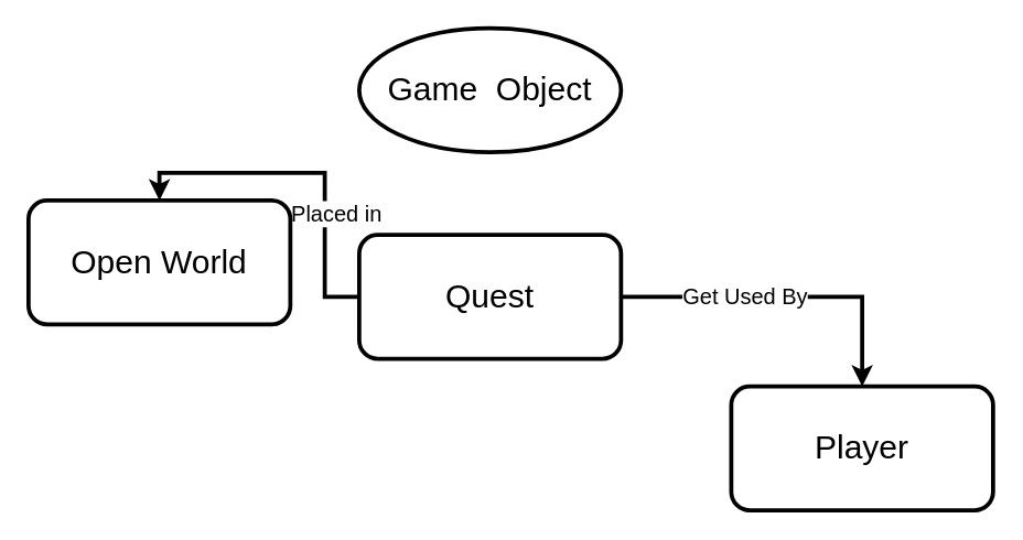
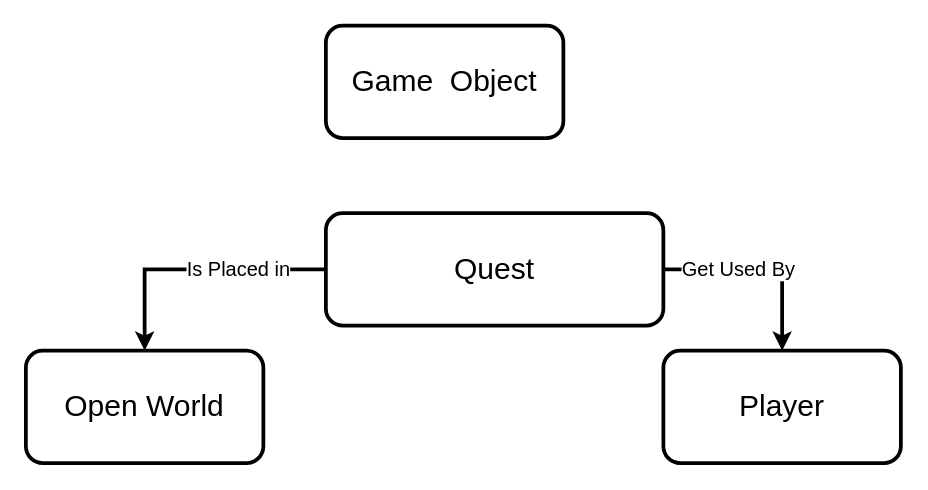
- <mxCell id="7" value="&lt;font style=&quot;font-size: 24px&quot;&gt;Game&amp;nbsp; Object&lt;br&gt;&lt;/font&gt;" style="ellipse;whiteSpace=wrap;html=1;strokeWidth=3;" vertex="1" parent="1"><mxGeometry x="260" y="20" width="190" height="90" as="geometry" /></mxCell>
+ <mxCell id="7" value="&lt;font style=&quot;font-size: 24px&quot;&gt;Game&amp;nbsp; Object&lt;br&gt;&lt;/font&gt;" style="rounded=1;whiteSpace=wrap;html=1;strokeWidth=3;" vertex="1" parent="1"><mxGeometry x="260" y="20" width="190" height="90" as="geometry" /></mxCell>
- <mxCell id="6" value="&lt;font style=&quot;font-size: 24px&quot;&gt;Open World&lt;br&gt;&lt;/font&gt;" style="rounded=1;whiteSpace=wrap;html=1;strokeWidth=3;" vertex="1" parent="1"><mxGeometry x="20" y="145" width="190" height="90" as="geometry" /></mxCell>
+ <mxCell id="6" value="&lt;font style=&quot;font-size: 24px&quot;&gt;Open World&lt;br&gt;&lt;/font&gt;" style="rounded=1;whiteSpace=wrap;html=1;strokeWidth=3;" vertex="1" parent="1"><mxGeometry x="20" y="280" width="190" height="90" as="geometry" /></mxCell>
- <mxCell id="4" value="&lt;font style=&quot;font-size: 24px&quot;&gt;Quest&lt;/font&gt;" style="rounded=1;whiteSpace=wrap;html=1;strokeWidth=3;" vertex="1" parent="1"><mxGeometry x="260" y="170" width="190" height="90" as="geometry" /></mxCell>
+ <mxCell id="4" value="&lt;font style=&quot;font-size: 24px&quot;&gt;Quest&lt;/font&gt;" style="rounded=1;whiteSpace=wrap;html=1;strokeWidth=3;" vertex="1" parent="1"><mxGeometry x="260" y="170" width="270" height="90" as="geometry" /></mxCell>
